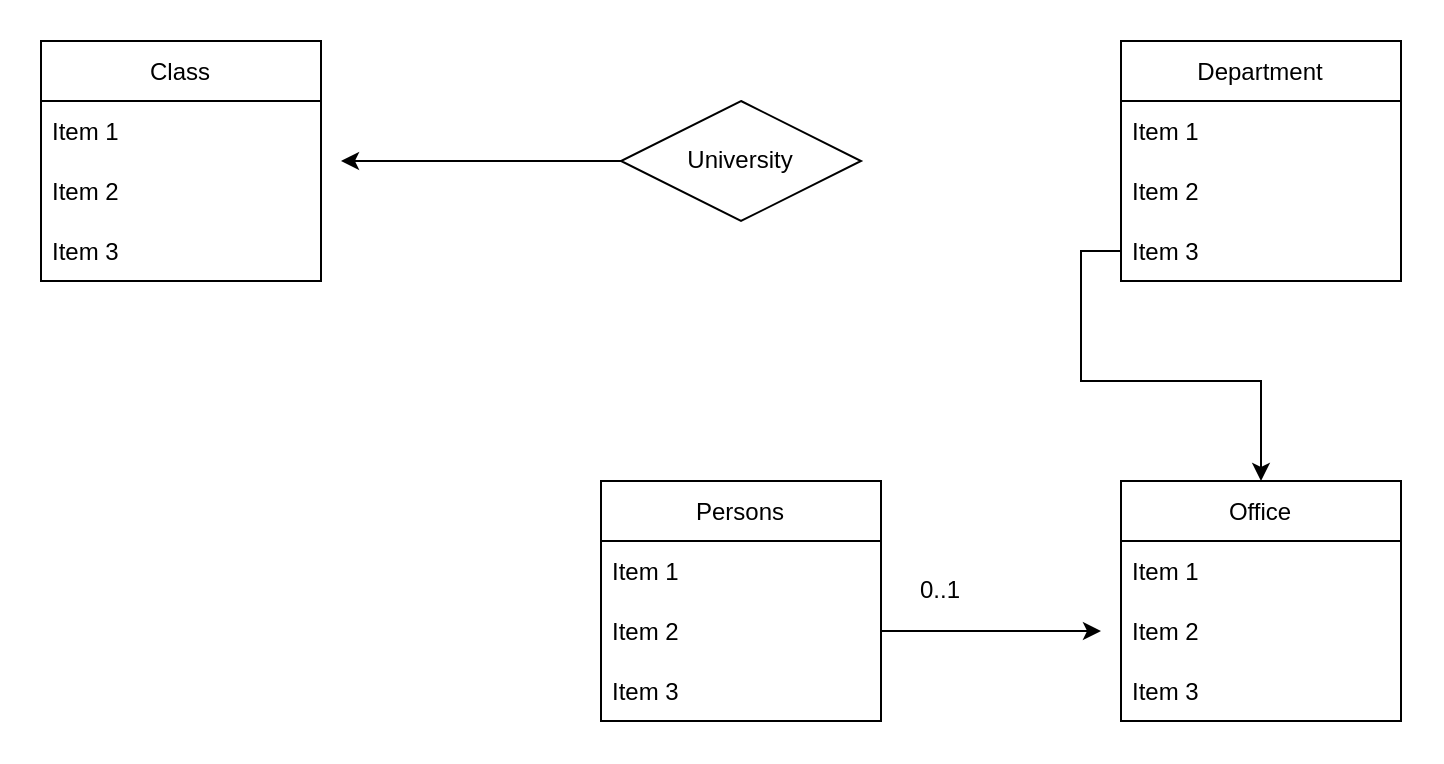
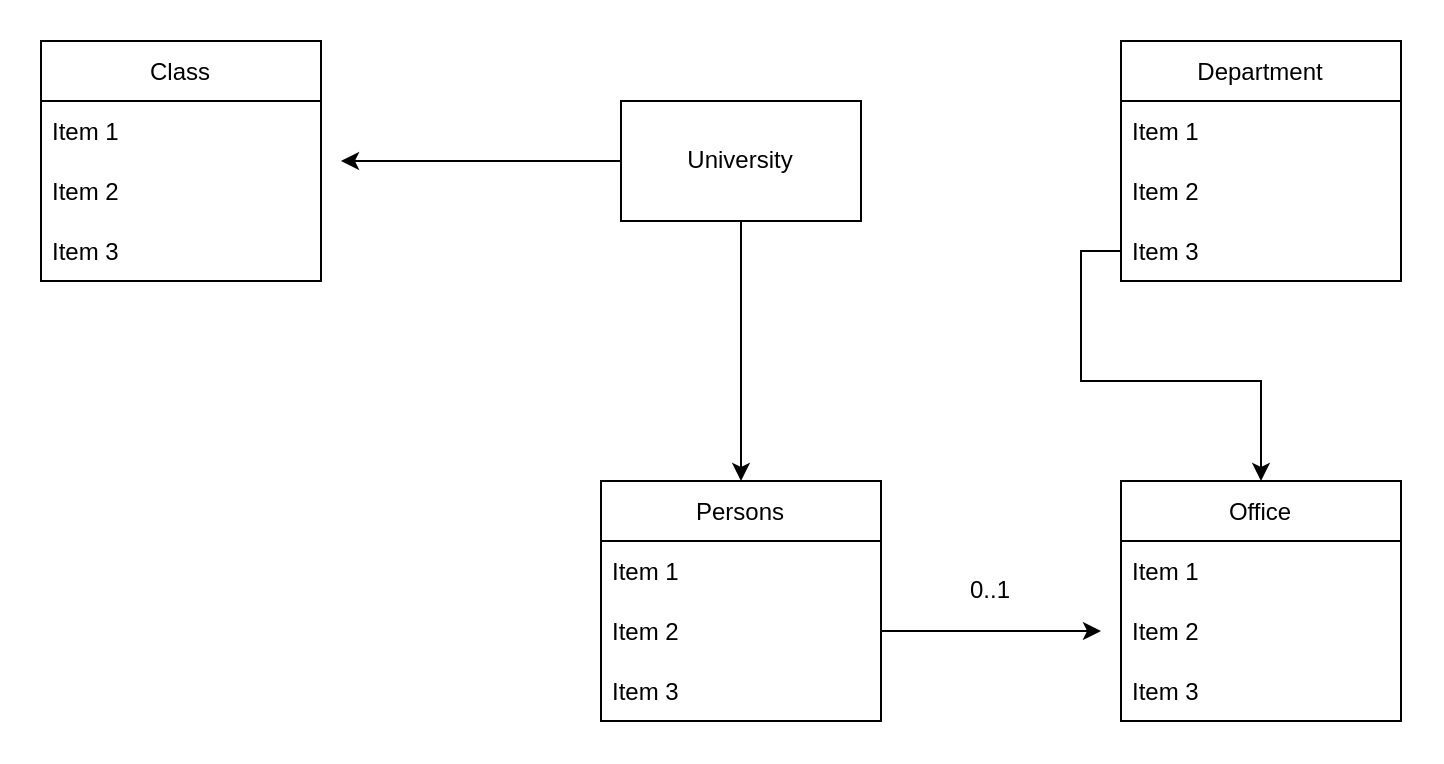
- <mxCell id="4" value="University" style="rhombus;whiteSpace=wrap;html=1;" vertex="1" parent="1"><mxGeometry x="310" y="50" width="120" height="60" as="geometry" /></mxCell>
+ <mxCell id="4" value="University" style="rounded=0;whiteSpace=wrap;html=1;" vertex="1" parent="1"><mxGeometry x="310" y="50" width="120" height="60" as="geometry" /></mxCell>
+ <mxCell id="2" style="edgeStyle=orthogonalEdgeStyle;rounded=0;orthogonalLoop=1;jettySize=auto;html=1;entryX=0.5;entryY=0;entryDx=0;entryDy=0;" edge="1" parent="1" source="4" target="19"><mxGeometry relative="1" as="geometry" /></mxCell>
- <mxCell id="13" value="0..1" style="text;html=1;strokeColor=none;fillColor=none;align=center;verticalAlign=middle;whiteSpace=wrap;rounded=0;" vertex="1" parent="1"><mxGeometry x="440" y="280" width="60" height="30" as="geometry" /></mxCell>
+ <mxCell id="13" value="0..1" style="text;html=1;strokeColor=none;fillColor=none;align=center;verticalAlign=middle;whiteSpace=wrap;rounded=0;" vertex="1" parent="1"><mxGeometry x="465" y="280" width="60" height="30" as="geometry" /></mxCell>
